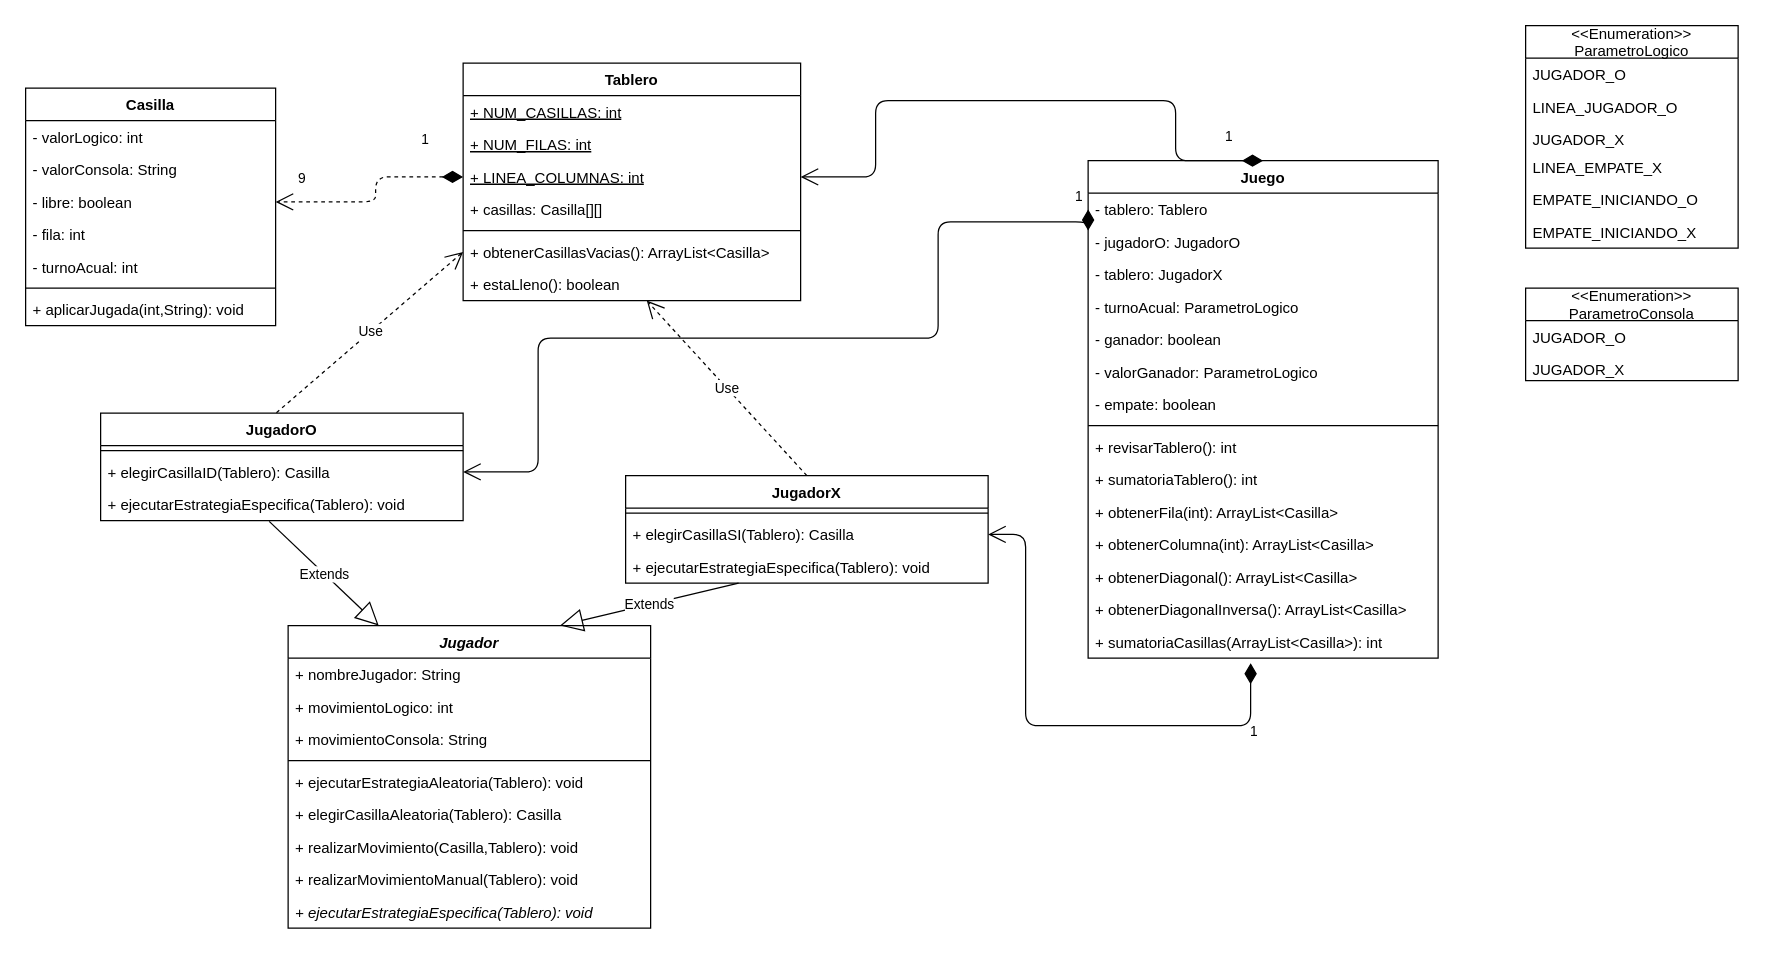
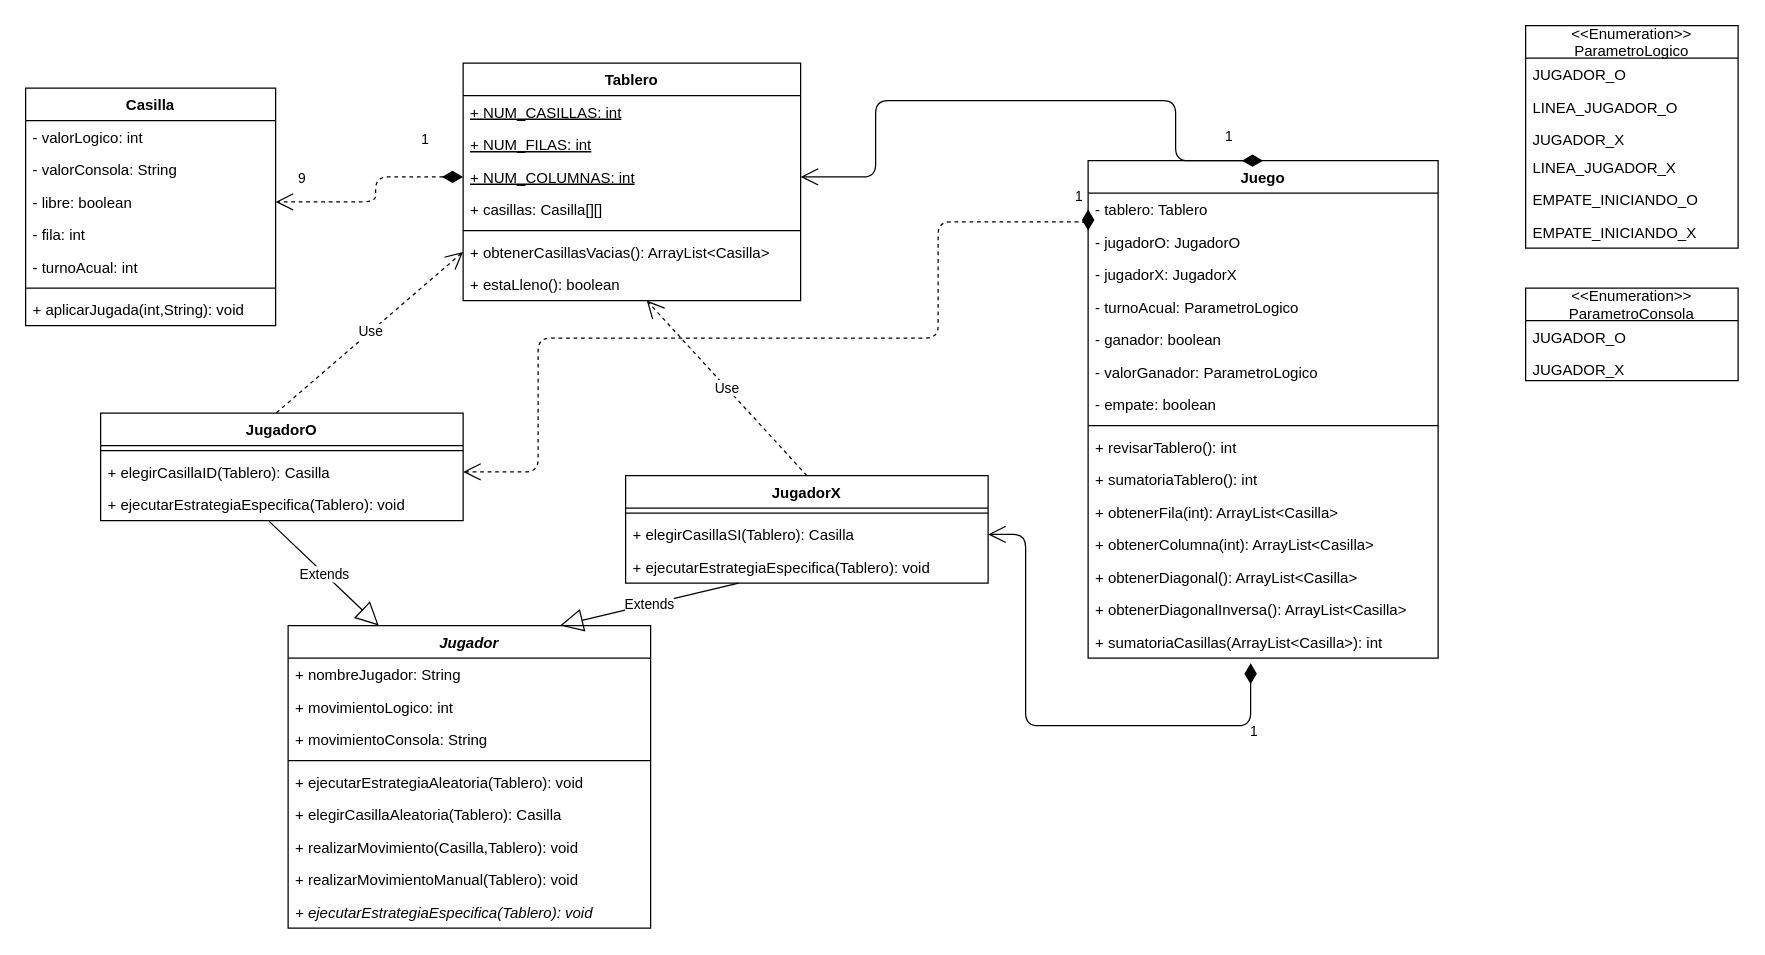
- <mxCell id="65" value="LINEA_EMPATE_X" style="text;strokeColor=none;fillColor=none;align=left;verticalAlign=top;spacingLeft=4;spacingRight=4;overflow=hidden;rotatable=0;points=[[0,0.5],[1,0.5]];portConstraint=eastwest;" vertex="1" parent="61"><mxGeometry y="100" width="170" height="26" as="geometry" /></mxCell>
+ <mxCell id="65" value="LINEA_JUGADOR_X" style="text;strokeColor=none;fillColor=none;align=left;verticalAlign=top;spacingLeft=4;spacingRight=4;overflow=hidden;rotatable=0;points=[[0,0.5],[1,0.5]];portConstraint=eastwest;" vertex="1" parent="61"><mxGeometry y="100" width="170" height="26" as="geometry" /></mxCell>
- <mxCell id="13" value="+ LINEA_COLUMNAS: int" style="text;strokeColor=none;fillColor=none;align=left;verticalAlign=top;spacingLeft=4;spacingRight=4;overflow=hidden;rotatable=0;points=[[0,0.5],[1,0.5]];portConstraint=eastwest;fontStyle=4" parent="10" vertex="1"><mxGeometry y="78" width="270" height="26" as="geometry" /></mxCell>
+ <mxCell id="13" value="+ NUM_COLUMNAS: int" style="text;strokeColor=none;fillColor=none;align=left;verticalAlign=top;spacingLeft=4;spacingRight=4;overflow=hidden;rotatable=0;points=[[0,0.5],[1,0.5]];portConstraint=eastwest;fontStyle=4" parent="10" vertex="1"><mxGeometry y="78" width="270" height="26" as="geometry" /></mxCell>
- <mxCell id="45" value="- tablero: JugadorX" style="text;strokeColor=none;fillColor=none;align=left;verticalAlign=top;spacingLeft=4;spacingRight=4;overflow=hidden;rotatable=0;points=[[0,0.5],[1,0.5]];portConstraint=eastwest;" vertex="1" parent="42"><mxGeometry y="78" width="280" height="26" as="geometry" /></mxCell>
+ <mxCell id="45" value="- jugadorX: JugadorX" style="text;strokeColor=none;fillColor=none;align=left;verticalAlign=top;spacingLeft=4;spacingRight=4;overflow=hidden;rotatable=0;points=[[0,0.5],[1,0.5]];portConstraint=eastwest;" vertex="1" parent="42"><mxGeometry y="78" width="280" height="26" as="geometry" /></mxCell>
- <mxCell id="60" value="1" style="endArrow=open;html=1;endSize=12;startArrow=diamondThin;startSize=14;startFill=1;edgeStyle=orthogonalEdgeStyle;align=left;verticalAlign=bottom;exitX=0;exitY=0.5;exitDx=0;exitDy=0;entryX=1;entryY=0.5;entryDx=0;entryDy=0;" edge="1" parent="1" source="43" target="27"><mxGeometry x="-0.937" y="-11" relative="1" as="geometry"><mxPoint x="790" y="310" as="sourcePoint" /><mxPoint x="950" y="310" as="targetPoint" /><Array as="points"><mxPoint x="750" y="177" /><mxPoint x="750" y="270" /><mxPoint x="430" y="270" /><mxPoint x="430" y="377" /></Array><mxPoint as="offset" /></mxGeometry></mxCell>
+ <mxCell id="60" value="1" style="endArrow=open;html=1;endSize=12;startArrow=diamondThin;startSize=14;startFill=1;edgeStyle=orthogonalEdgeStyle;align=left;verticalAlign=bottom;exitX=0;exitY=0.5;exitDx=0;exitDy=0;entryX=1;entryY=0.5;entryDx=0;entryDy=0;dashed=1;" edge="1" parent="1" source="43" target="27"><mxGeometry x="-0.937" y="-11" relative="1" as="geometry"><mxPoint x="790" y="310" as="sourcePoint" /><mxPoint x="950" y="310" as="targetPoint" /><Array as="points"><mxPoint x="750" y="177" /><mxPoint x="750" y="270" /><mxPoint x="430" y="270" /><mxPoint x="430" y="377" /></Array><mxPoint as="offset" /></mxGeometry></mxCell>
